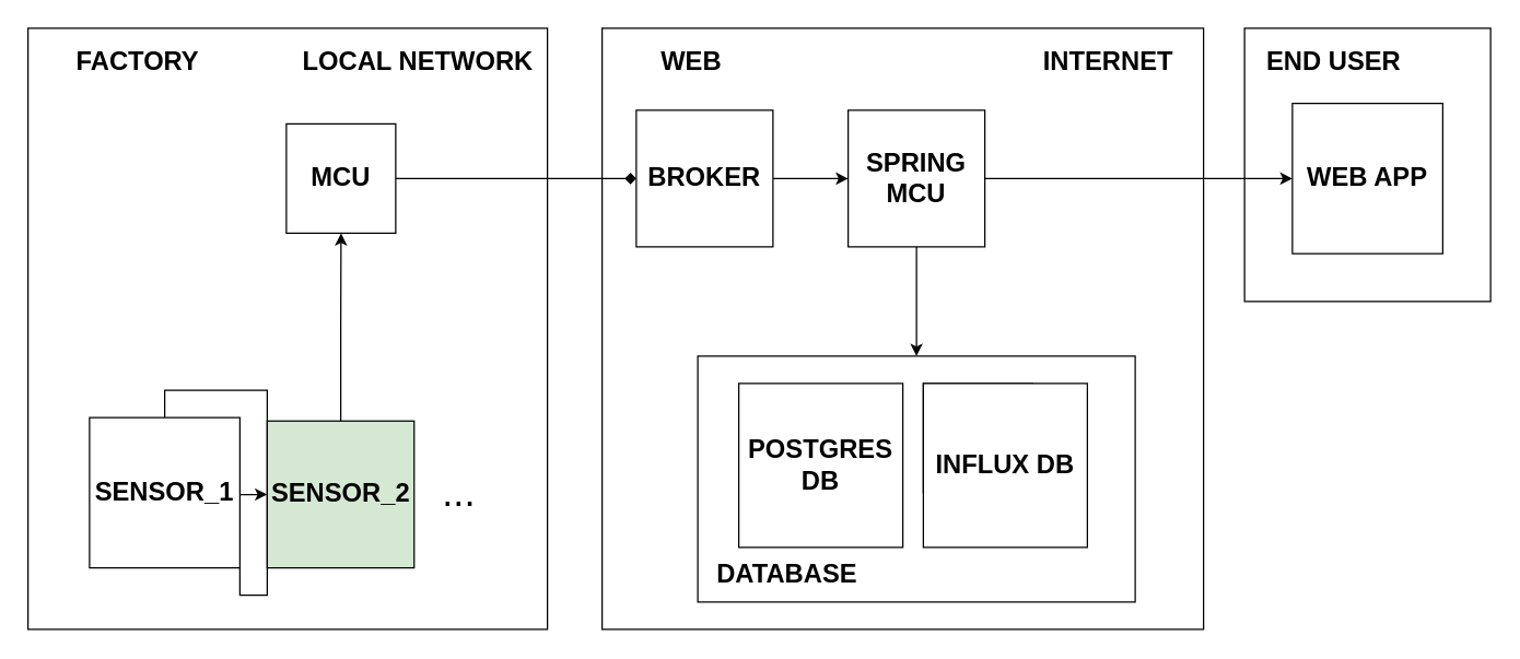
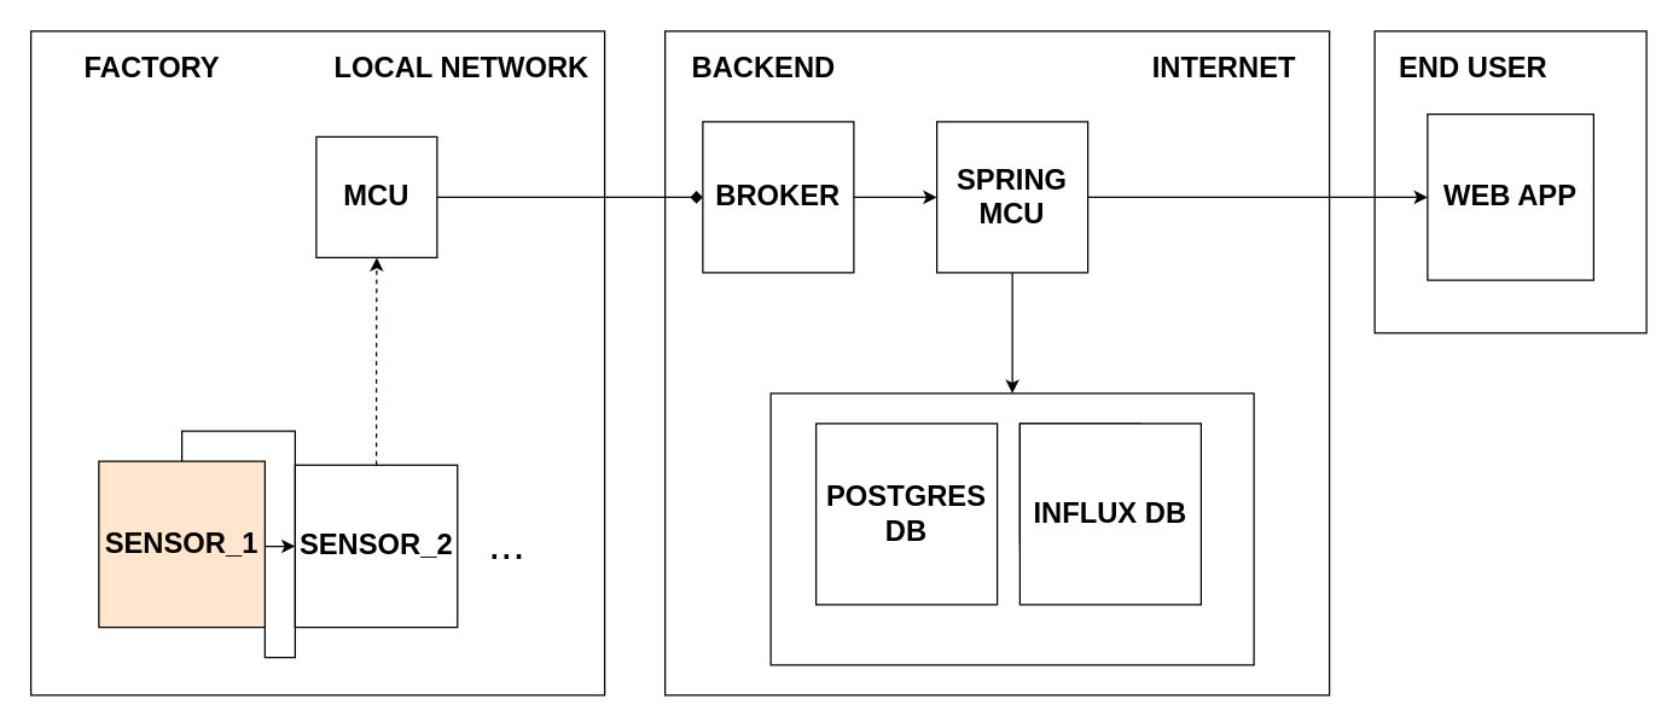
- <mxCell id="7" value="WEB" style="text;html=1;align=center;verticalAlign=middle;resizable=0;points=[];autosize=1;strokeColor=none;fillColor=none;fontStyle=1;fontSize=19;" parent="1" vertex="1"><mxGeometry x="445" y="25" width="120" height="40" as="geometry" /></mxCell>
+ <mxCell id="7" value="BACKEND" style="text;html=1;align=center;verticalAlign=middle;resizable=0;points=[];autosize=1;strokeColor=none;fillColor=none;fontStyle=1;fontSize=19;" parent="1" vertex="1"><mxGeometry x="445" y="25" width="120" height="40" as="geometry" /></mxCell>
- <mxCell id="21" style="edgeStyle=orthogonalEdgeStyle;rounded=0;orthogonalLoop=1;jettySize=auto;html=1;" edge="1" parent="1" source="22" target="6"><mxGeometry relative="1" as="geometry" /></mxCell>
+ <mxCell id="21" style="edgeStyle=orthogonalEdgeStyle;rounded=0;orthogonalLoop=1;jettySize=auto;html=1;dashed=1;" edge="1" parent="1" source="22" target="6"><mxGeometry relative="1" as="geometry" /></mxCell>
- <mxCell id="24" value="SENSOR_1" style="whiteSpace=wrap;html=1;aspect=fixed;fontStyle=1;fontSize=19;" parent="1" vertex="1"><mxGeometry x="65" y="305" width="110" height="110" as="geometry" /></mxCell>
+ <mxCell id="24" value="SENSOR_1" style="whiteSpace=wrap;html=1;aspect=fixed;fontStyle=1;fontSize=19;fillColor=#ffe6cc;" parent="1" vertex="1"><mxGeometry x="65" y="305" width="110" height="110" as="geometry" /></mxCell>
- <mxCell id="22" value="SENSOR_2" style="whiteSpace=wrap;html=1;aspect=fixed;fontStyle=1;fontSize=19;fillColor=#d5e8d4;" parent="1" vertex="1"><mxGeometry x="195" y="307.5" width="107.5" height="107.5" as="geometry" /></mxCell>
+ <mxCell id="22" value="SENSOR_2" style="whiteSpace=wrap;html=1;aspect=fixed;fontStyle=1;fontSize=19;" parent="1" vertex="1"><mxGeometry x="195" y="307.5" width="107.5" height="107.5" as="geometry" /></mxCell>
- <mxCell id="15" value="DATABASE" style="text;html=1;align=center;verticalAlign=middle;resizable=0;points=[];autosize=1;strokeColor=none;fillColor=none;fontStyle=1;fontSize=19;" parent="1" vertex="1"><mxGeometry x="510" y="400" width="130" height="40" as="geometry" /></mxCell>
